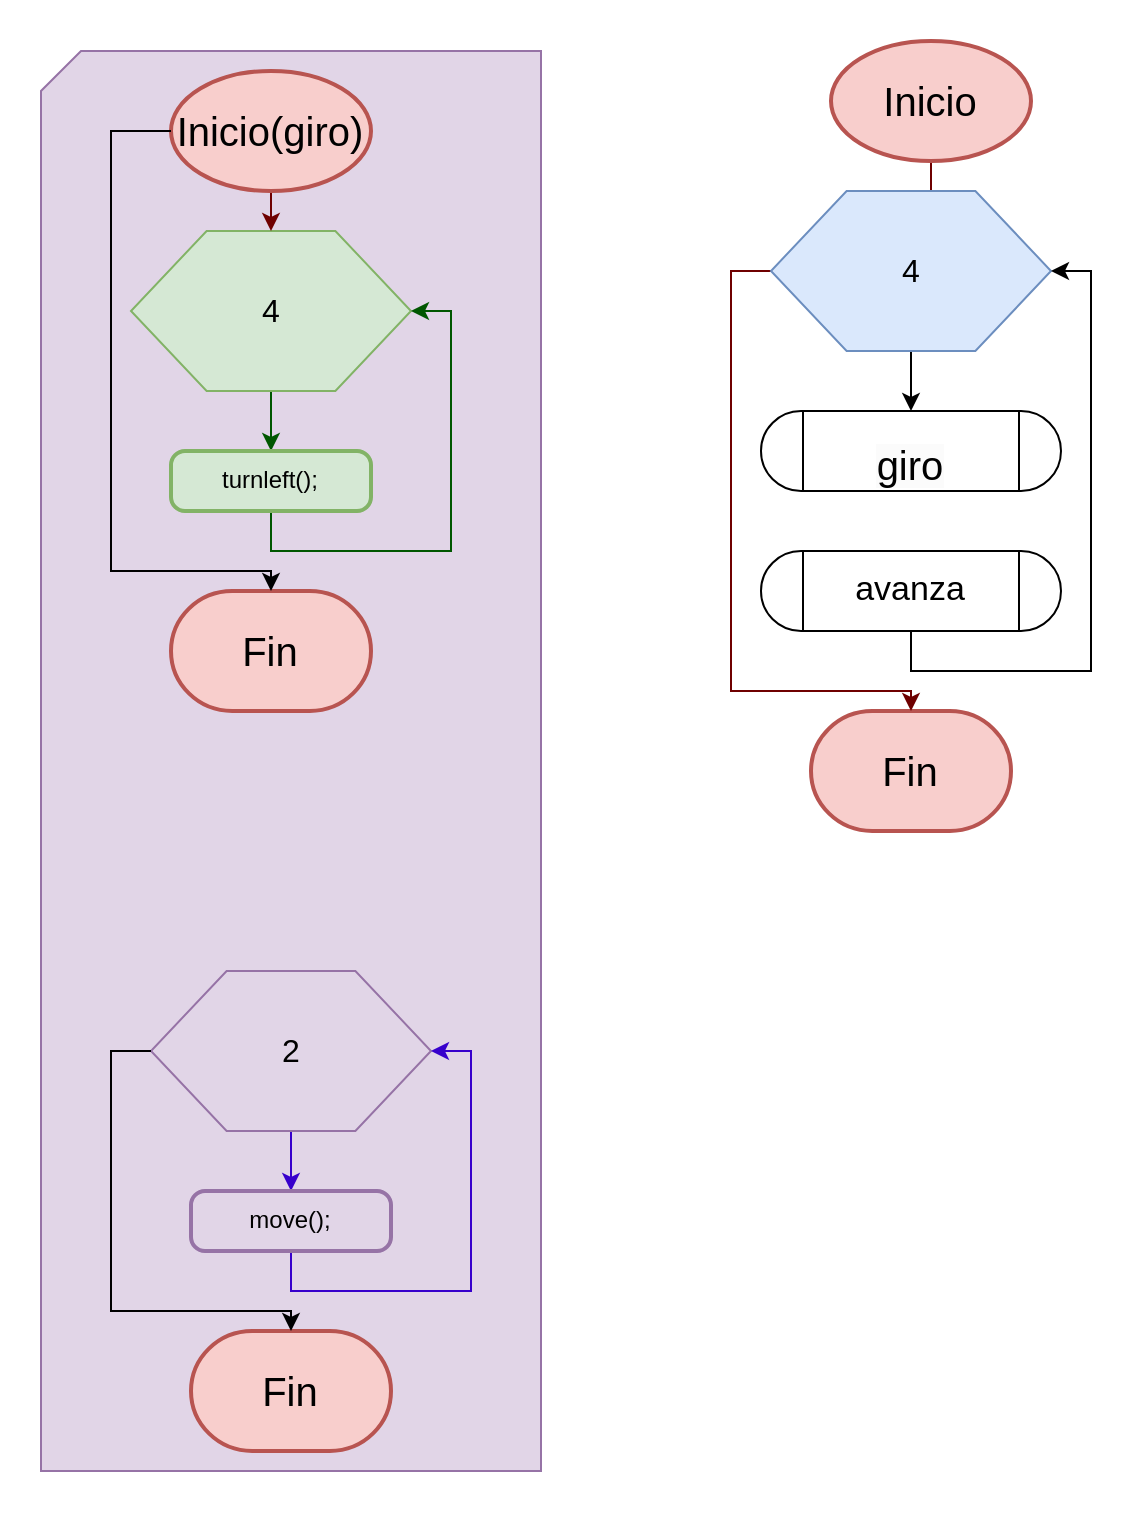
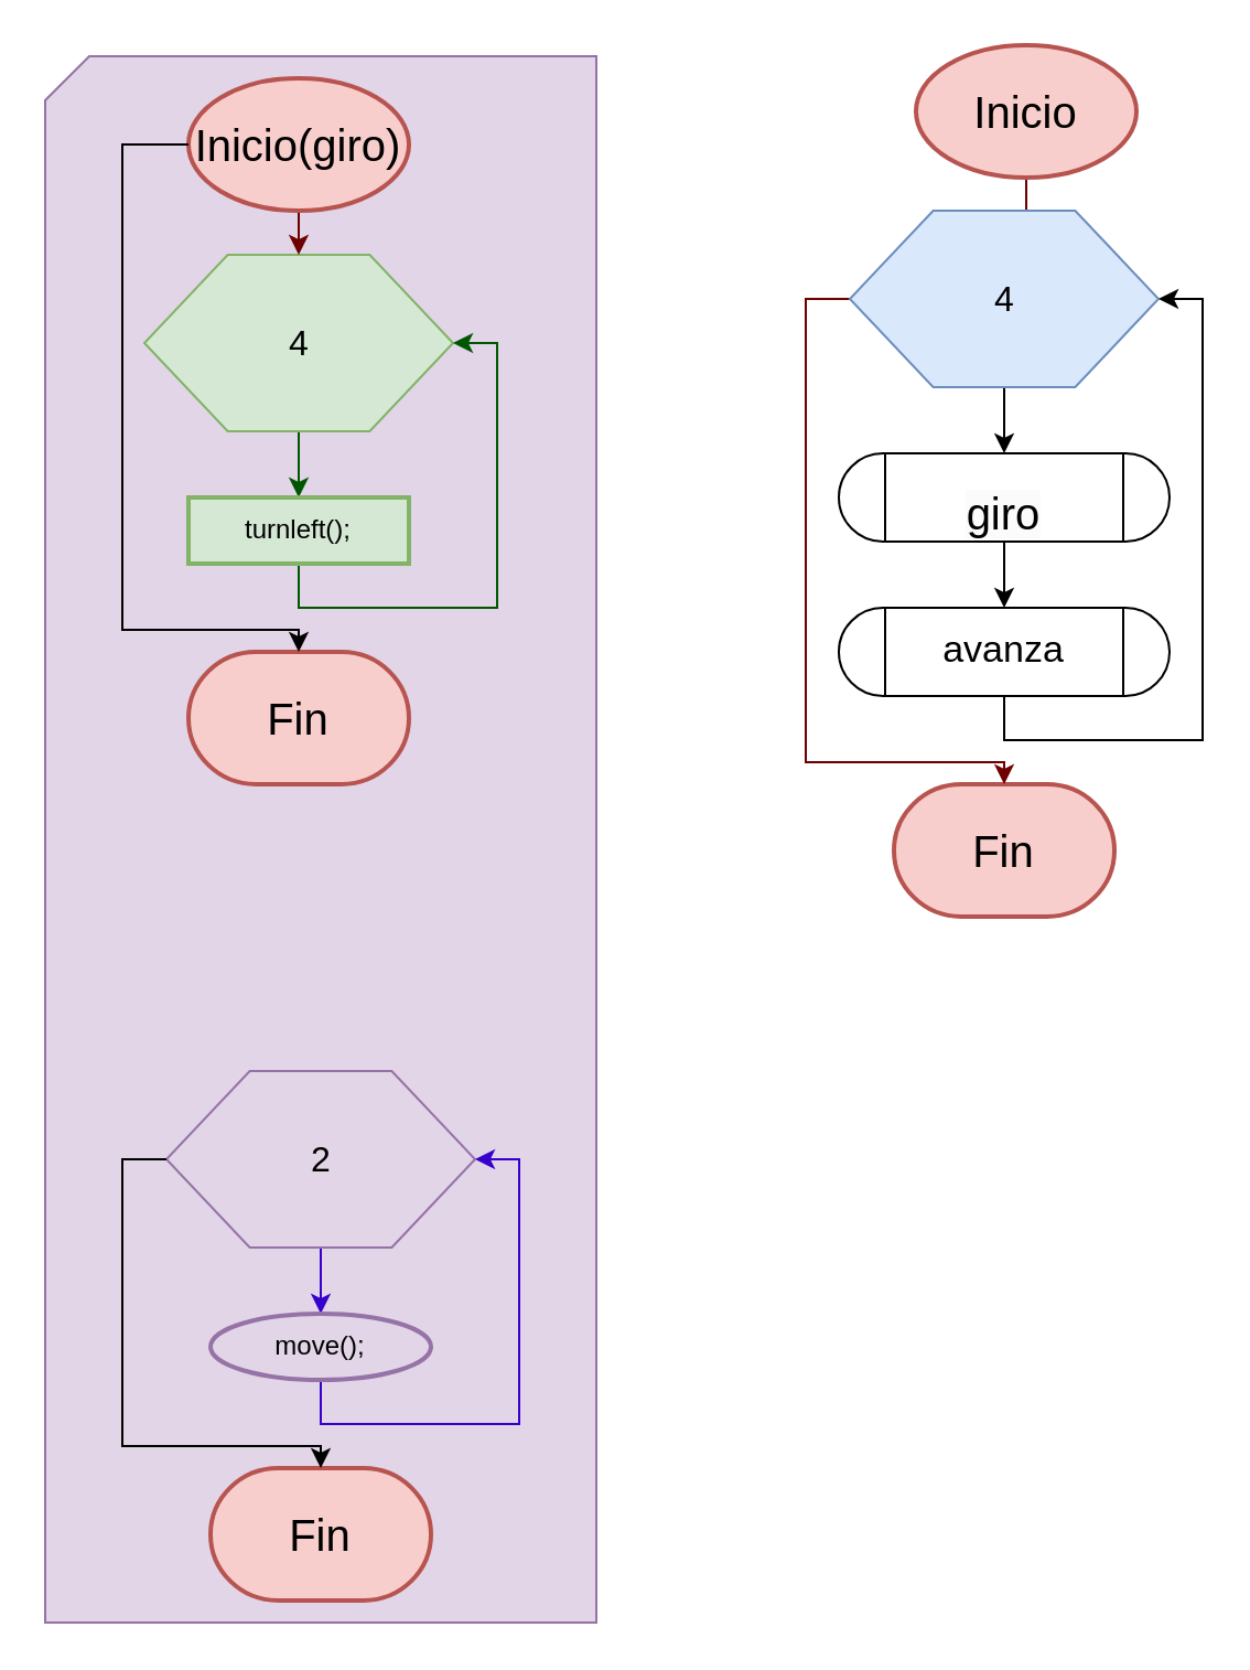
- <mxCell id="12" value="turnleft();" style="rounded=1;whiteSpace=wrap;html=1;absoluteArcSize=1;arcSize=14;strokeWidth=2;fillColor=#d5e8d4;strokeColor=#82b366;fontSize=12;" parent="1" vertex="1"><mxGeometry x="85" y="225" width="100" height="30" as="geometry" /></mxCell>
+ <mxCell id="12" value="turnleft();" style="whiteSpace=wrap;html=1;absoluteArcSize=1;arcSize=14;strokeWidth=2;fillColor=#d5e8d4;strokeColor=#82b366;fontSize=12;rounded=0;" parent="1" vertex="1"><mxGeometry x="85" y="225" width="100" height="30" as="geometry" /></mxCell>
+ <mxCell id="23" style="edgeStyle=orthogonalEdgeStyle;rounded=0;orthogonalLoop=1;jettySize=auto;html=1;exitX=0.5;exitY=1;exitDx=0;exitDy=0;" parent="1" source="24" target="26" edge="1"><mxGeometry relative="1" as="geometry" /></mxCell>
- <mxCell id="16" value="move();" style="rounded=1;whiteSpace=wrap;html=1;absoluteArcSize=1;arcSize=14;strokeWidth=2;fillColor=#e1d5e7;strokeColor=#9673a6;" parent="1" vertex="1"><mxGeometry x="95" y="595" width="100" height="30" as="geometry" /></mxCell>
+ <mxCell id="16" value="move();" style="ellipse;whiteSpace=wrap;html=1;absoluteArcSize=1;arcSize=14;strokeWidth=2;fillColor=#e1d5e7;strokeColor=#9673a6;" parent="1" vertex="1"><mxGeometry x="95" y="595" width="100" height="30" as="geometry" /></mxCell>
